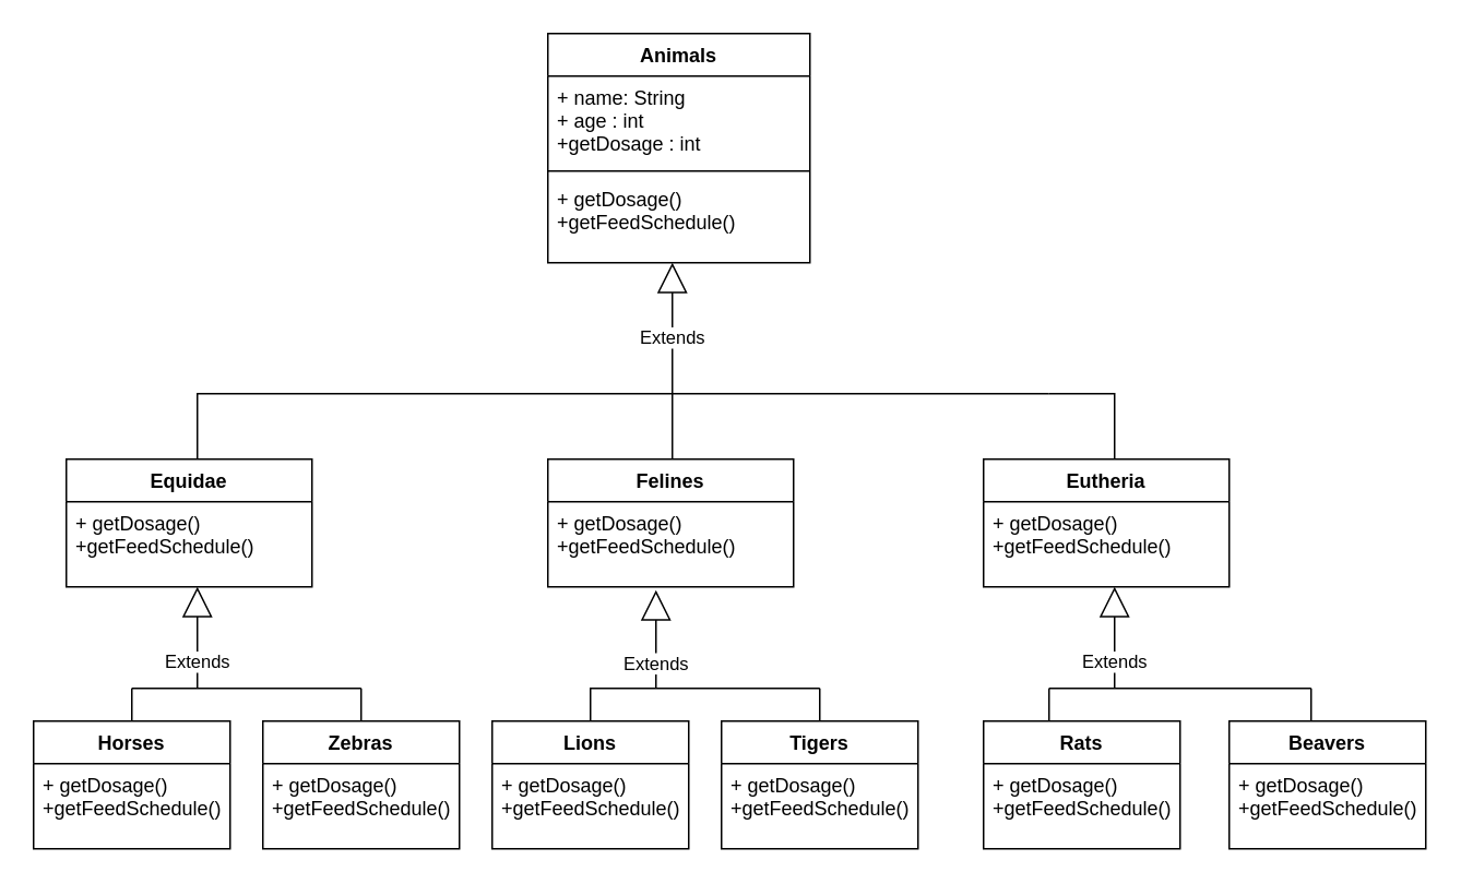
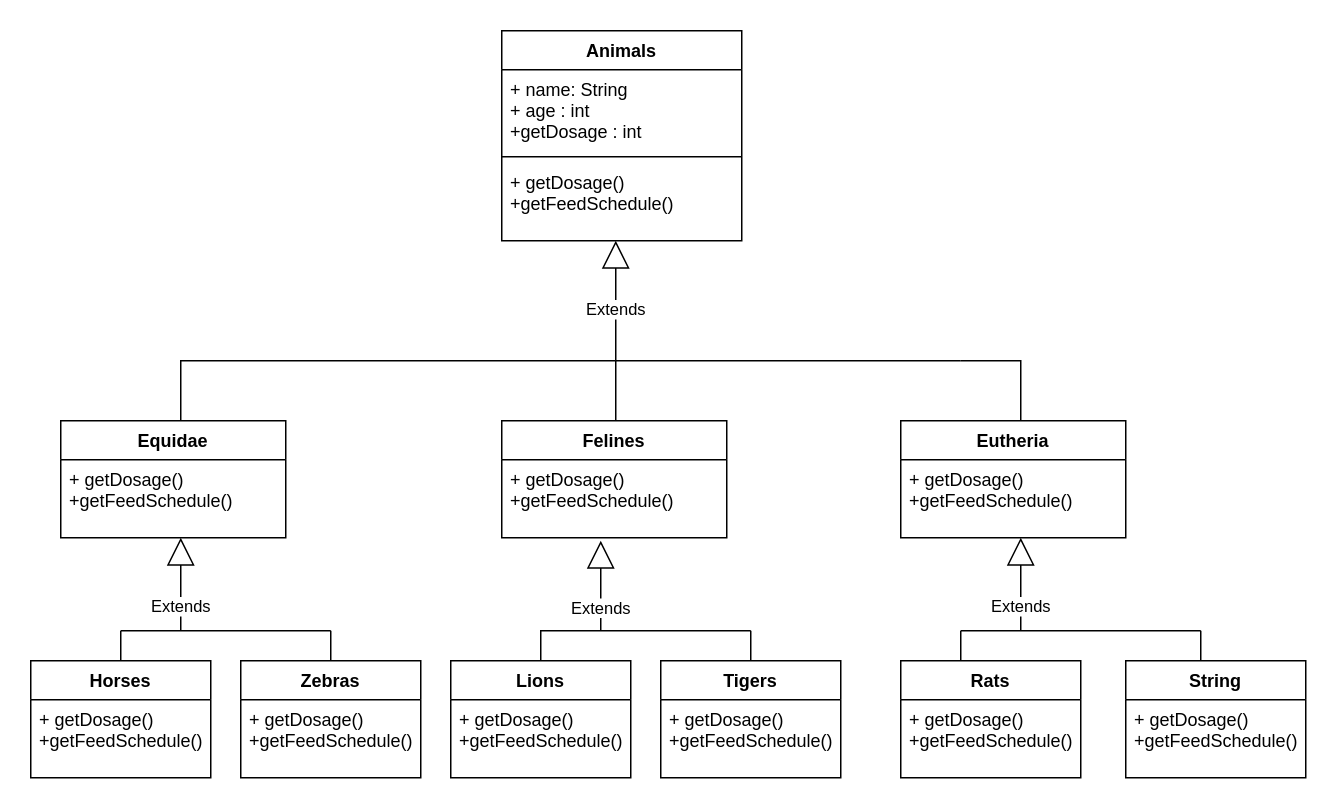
- <mxCell id="28" value="Beavers" style="swimlane;fontStyle=1;align=center;verticalAlign=top;childLayout=stackLayout;horizontal=1;startSize=26;horizontalStack=0;resizeParent=1;resizeParentMax=0;resizeLast=0;collapsible=1;marginBottom=0;" vertex="1" parent="1"><mxGeometry x="750" y="440" width="120" height="78" as="geometry"><mxRectangle x="40" y="320" width="90" height="30" as="alternateBounds" /></mxGeometry></mxCell>
+ <mxCell id="28" value="String" style="swimlane;fontStyle=1;align=center;verticalAlign=top;childLayout=stackLayout;horizontal=1;startSize=26;horizontalStack=0;resizeParent=1;resizeParentMax=0;resizeLast=0;collapsible=1;marginBottom=0;" vertex="1" parent="1"><mxGeometry x="750" y="440" width="120" height="78" as="geometry"><mxRectangle x="40" y="320" width="90" height="30" as="alternateBounds" /></mxGeometry></mxCell>
